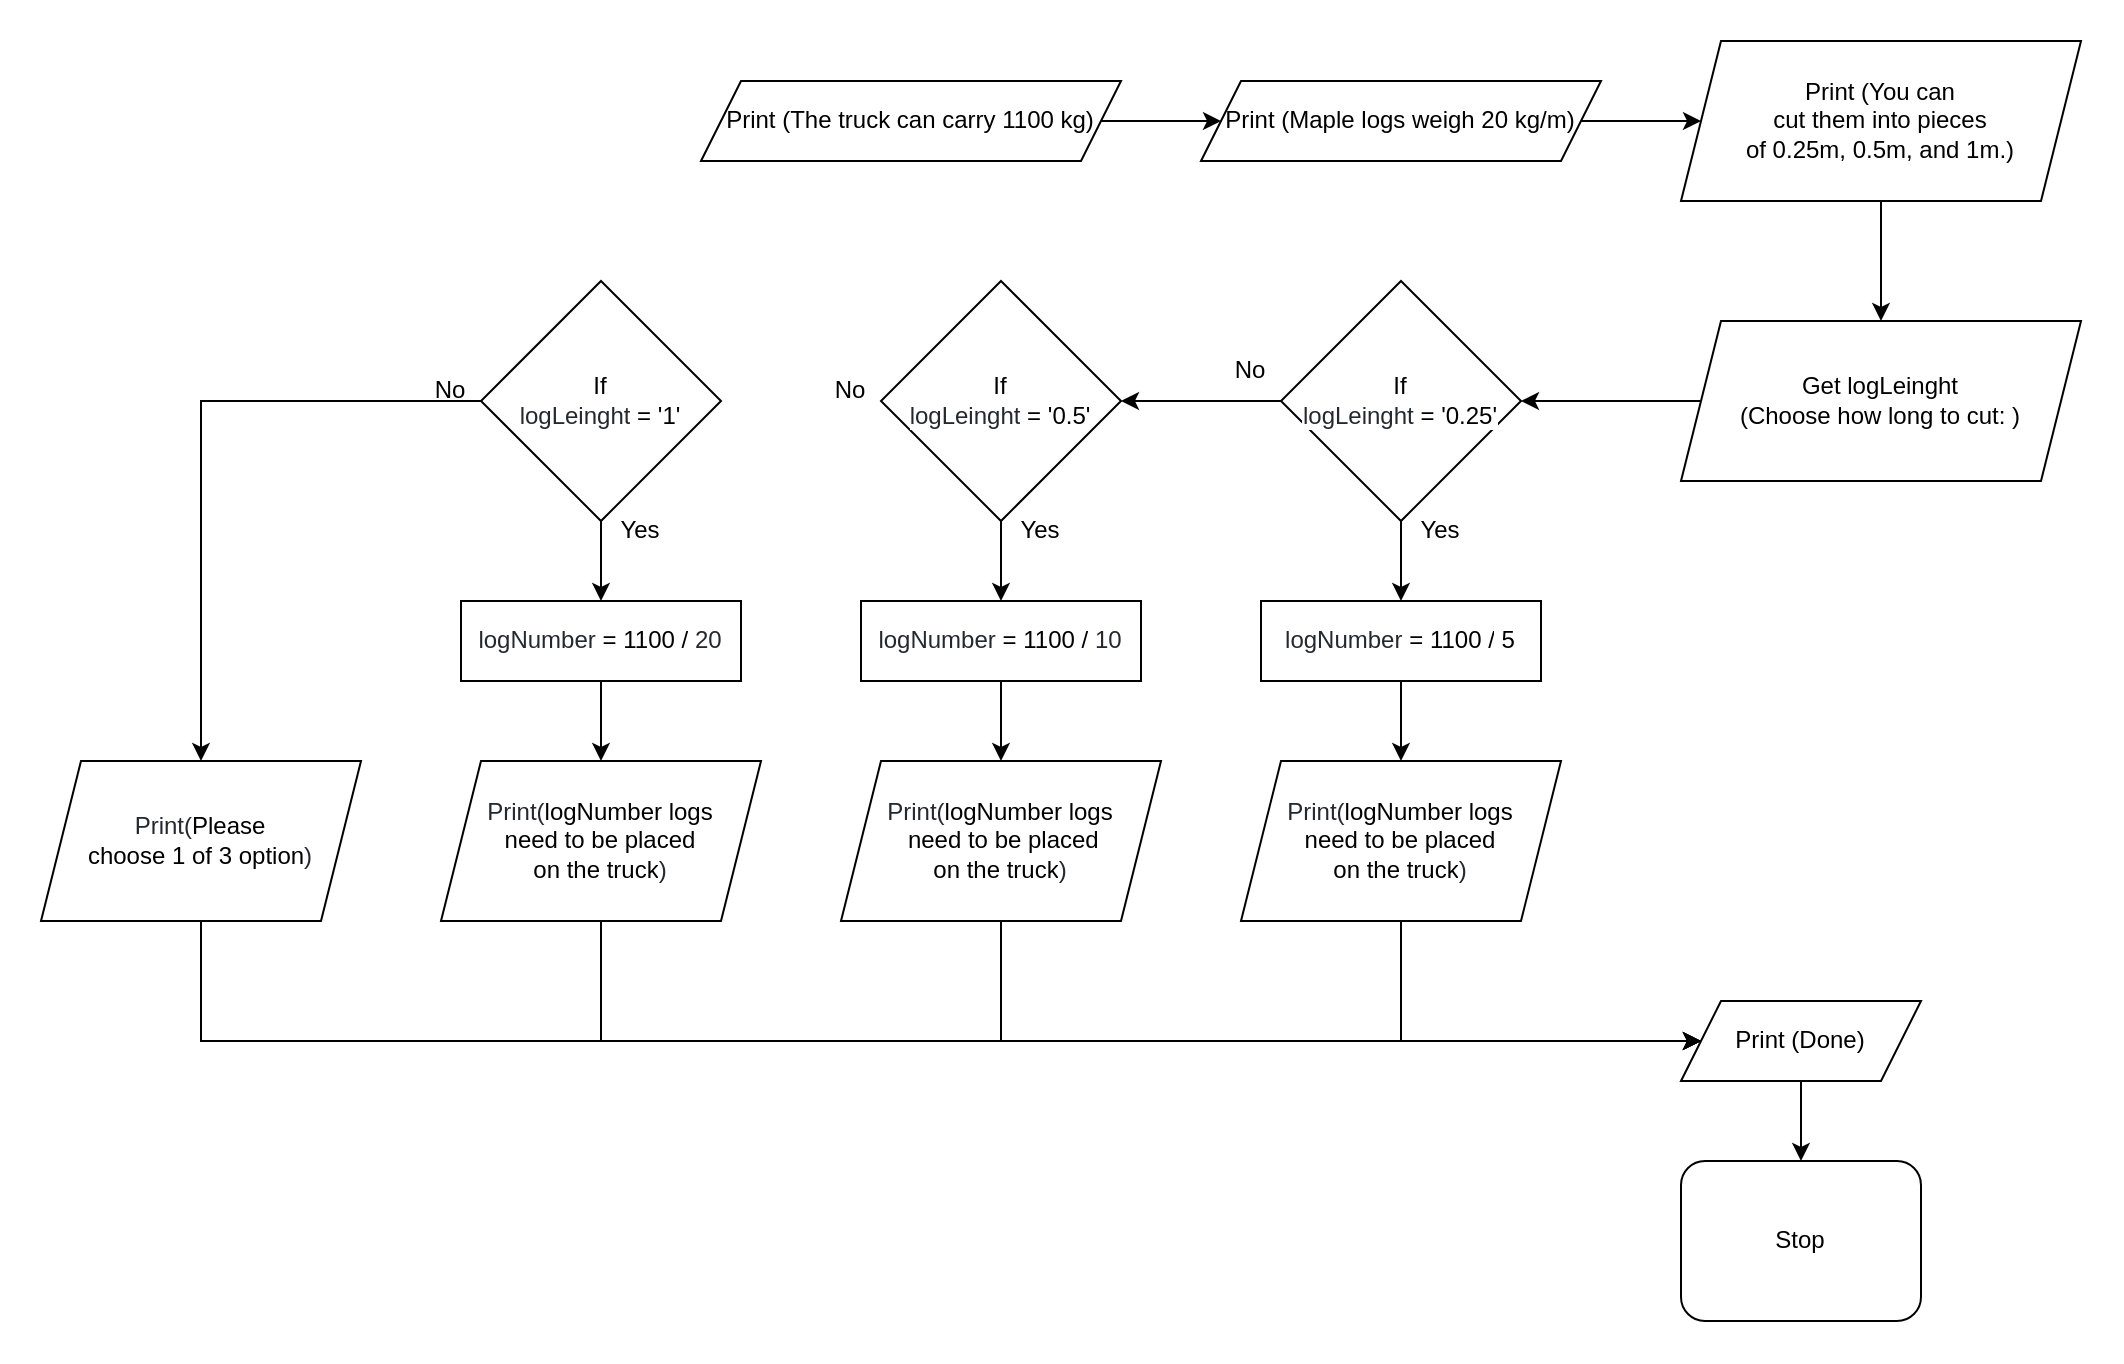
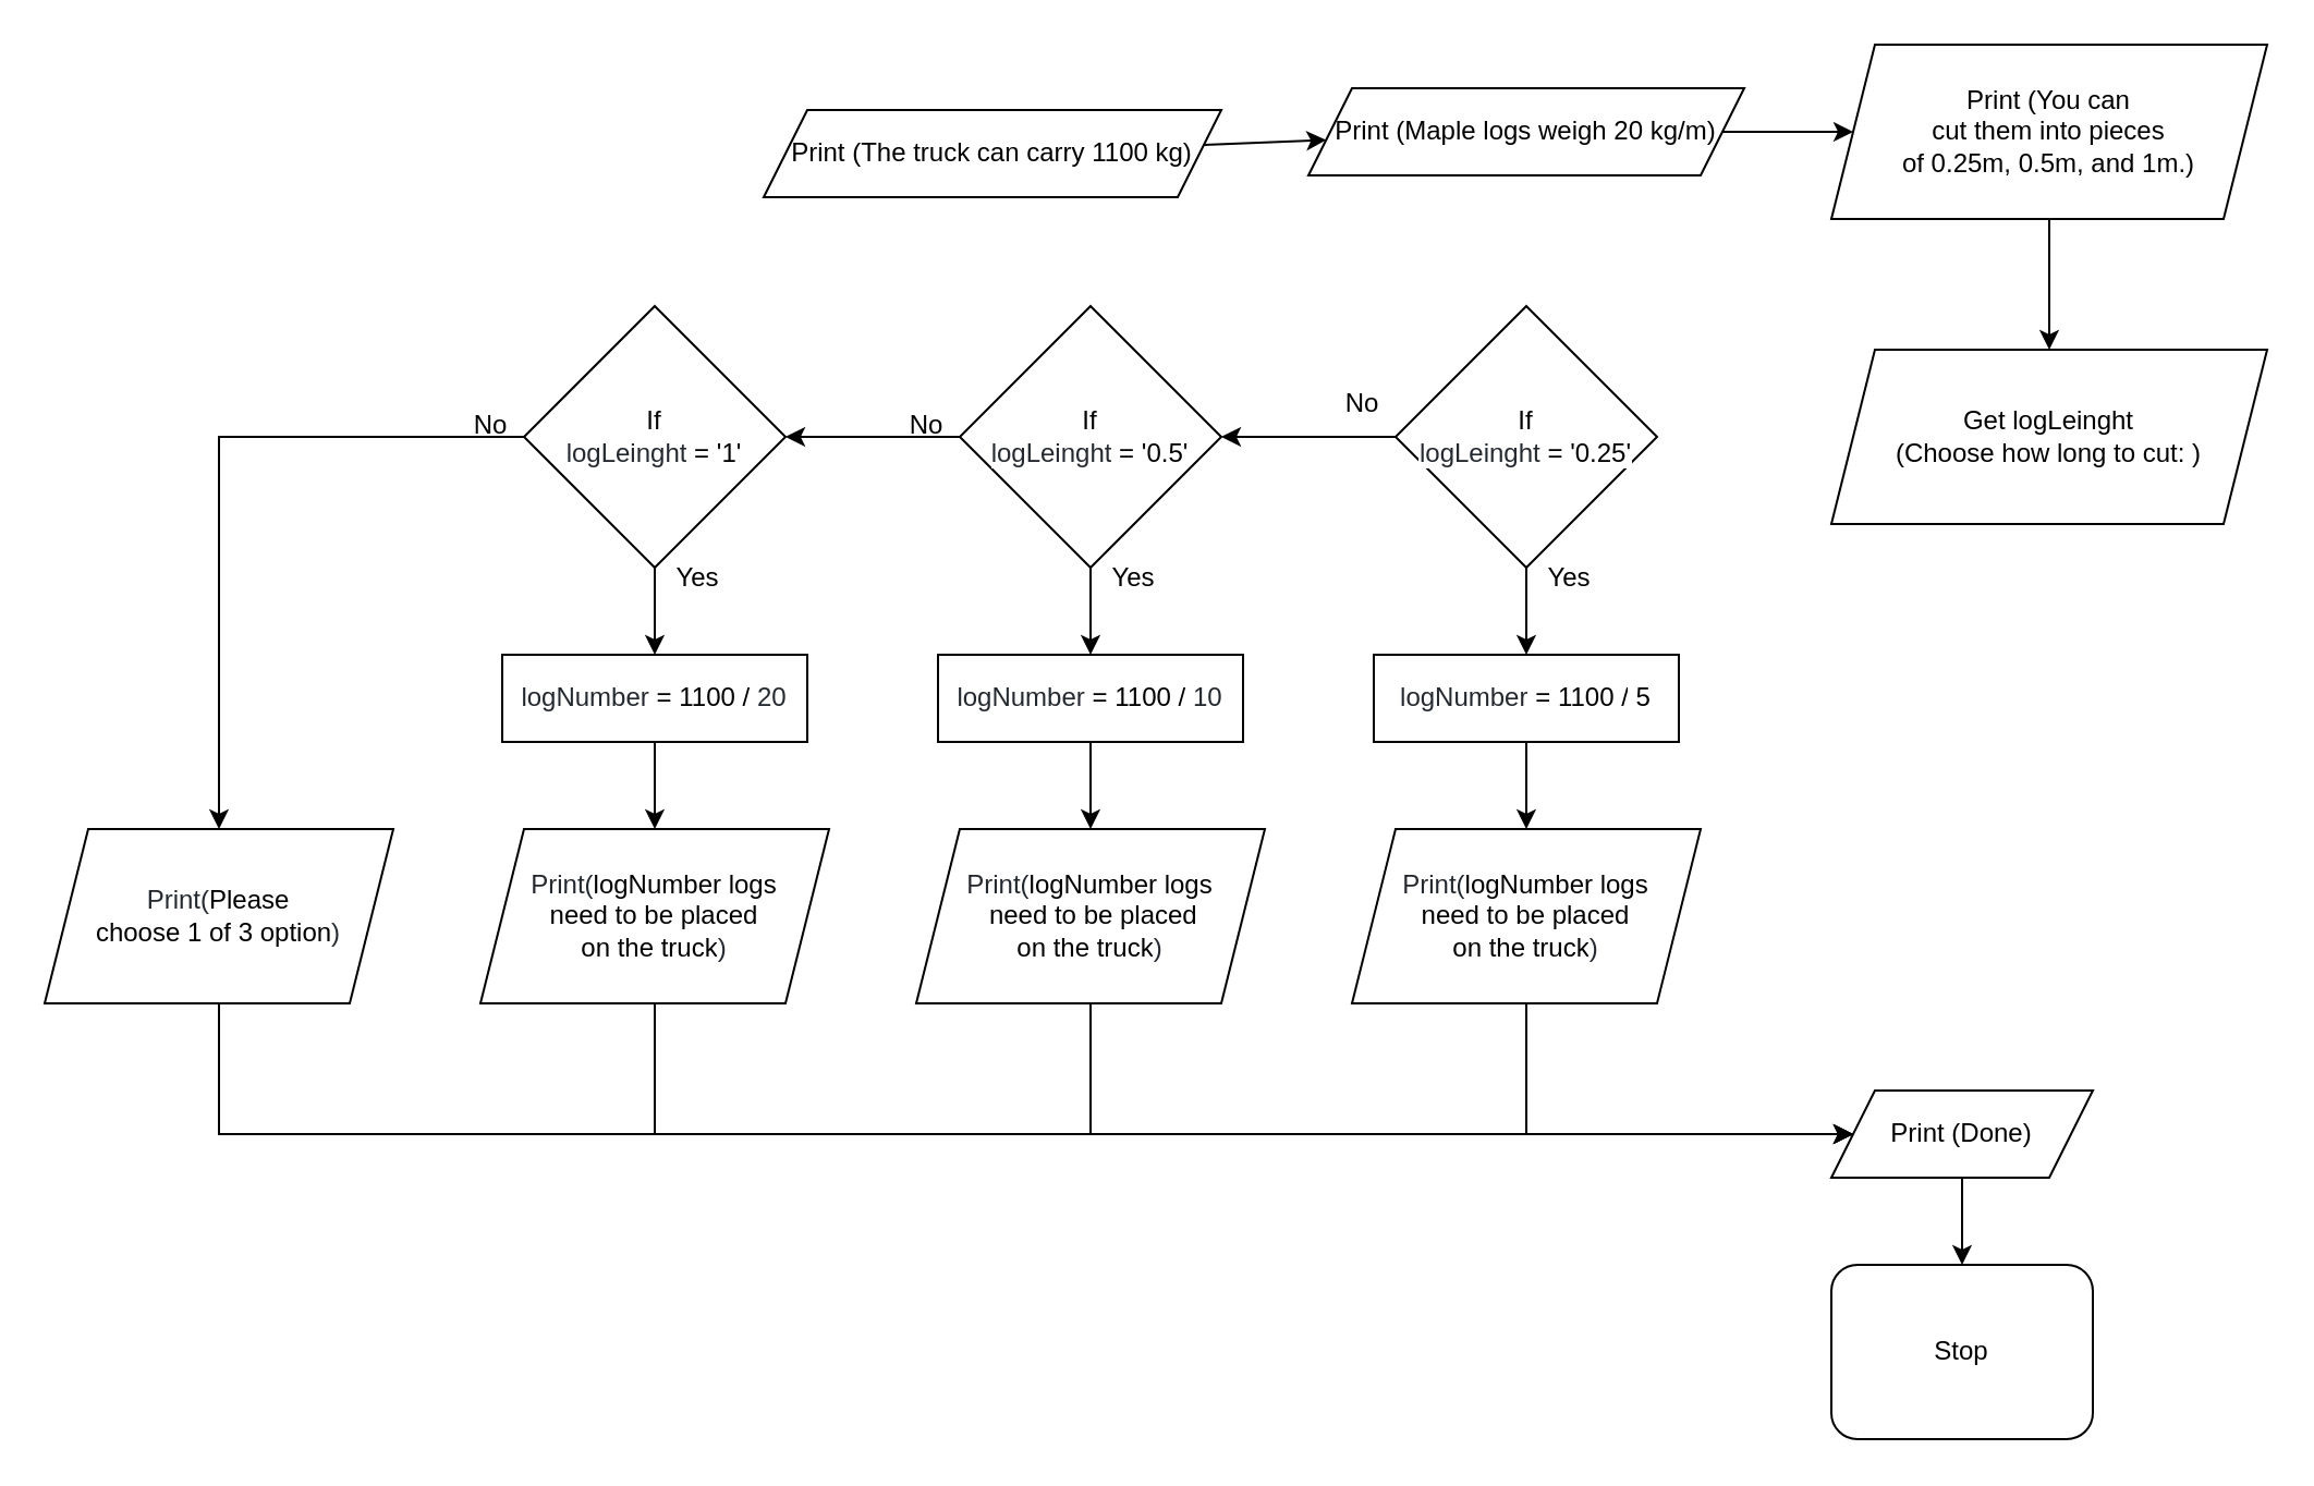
- <mxCell id="35" value="Print (The truck can carry 1100 kg)" style="shape=parallelogram;perimeter=parallelogramPerimeter;whiteSpace=wrap;html=1;fixedSize=1;" vertex="1" parent="1"><mxGeometry x="350" y="40" width="210" height="40" as="geometry" /></mxCell>
+ <mxCell id="35" value="Print (The truck can carry 1100 kg)" style="shape=parallelogram;perimeter=parallelogramPerimeter;whiteSpace=wrap;html=1;fixedSize=1;" vertex="1" parent="1"><mxGeometry x="350" y="50" width="210" height="40" as="geometry" /></mxCell>
+ <mxCell id="7" style="edgeStyle=none;html=1;entryX=1;entryY=0.5;entryDx=0;entryDy=0;" parent="1" source="9" target="12" edge="1"><mxGeometry relative="1" as="geometry" /></mxCell>
- <mxCell id="2" style="edgeStyle=none;html=1;entryX=1;entryY=0.5;entryDx=0;entryDy=0;" parent="1" source="3" target="6" edge="1"><mxGeometry relative="1" as="geometry" /></mxCell>
